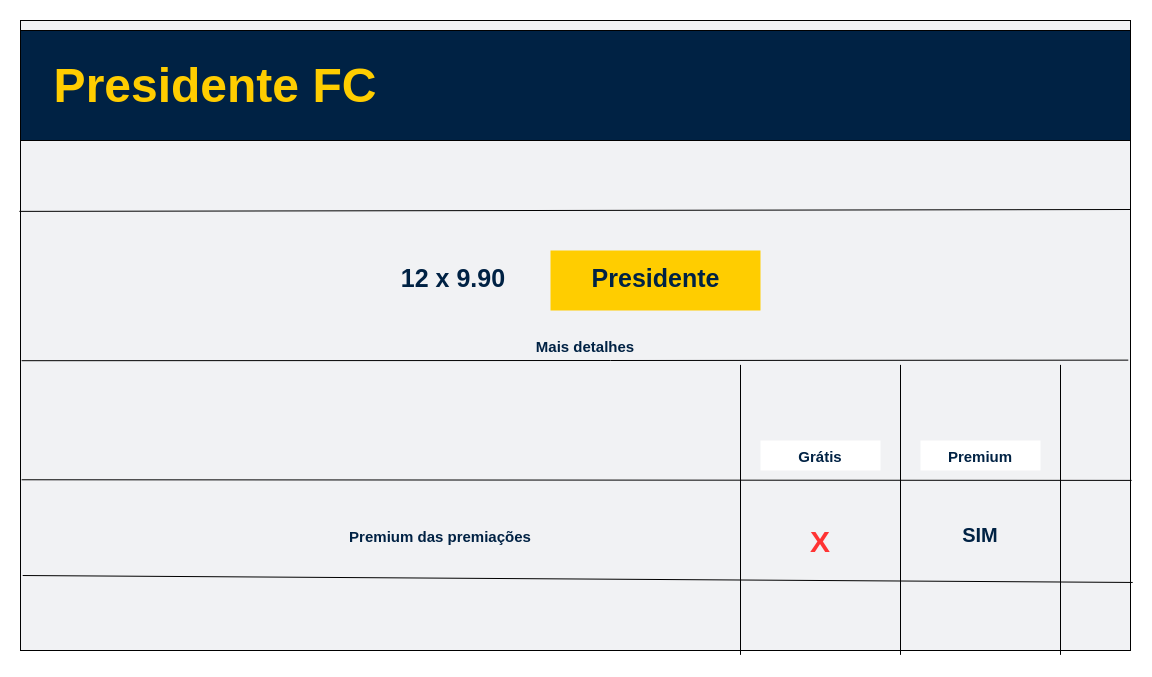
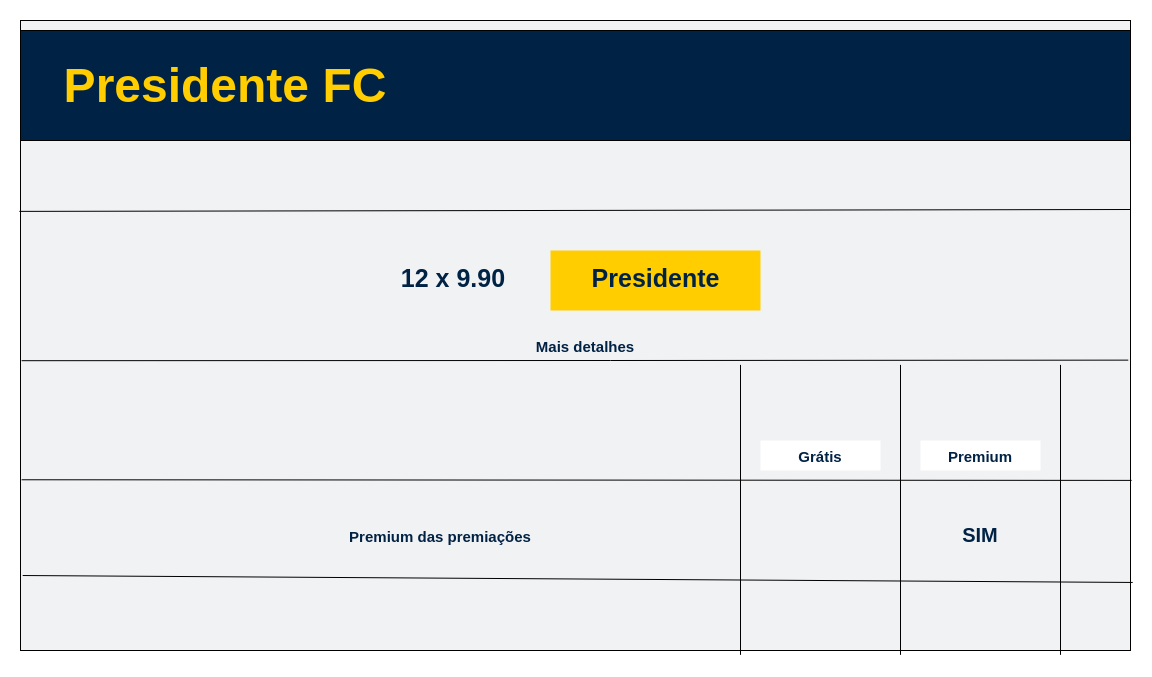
- <mxCell id="6" value="Presidente FC" style="text;html=1;align=center;verticalAlign=middle;whiteSpace=wrap;rounded=0;fontColor=#ffcd00;fontSize=48;fontStyle=1" vertex="1" parent="2"><mxGeometry x="30" y="40" width="330" height="30" as="geometry" /></mxCell>
+ <mxCell id="6" value="Presidente FC" style="text;html=1;align=center;verticalAlign=middle;whiteSpace=wrap;rounded=0;fontColor=#ffcd00;fontSize=48;fontStyle=1" vertex="1" parent="2"><mxGeometry x="40" y="40" width="330" height="30" as="geometry" /></mxCell>
- <mxCell id="14" value="&lt;font color=&quot;#ff3333&quot; style=&quot;font-size: 30px;&quot;&gt;X&lt;/font&gt;" style="text;html=1;align=center;verticalAlign=middle;whiteSpace=wrap;rounded=0;fontColor=#ffcd00;fontSize=48;fontStyle=1" vertex="1" parent="2"><mxGeometry x="720" y="490" width="160" height="30" as="geometry" /></mxCell>
